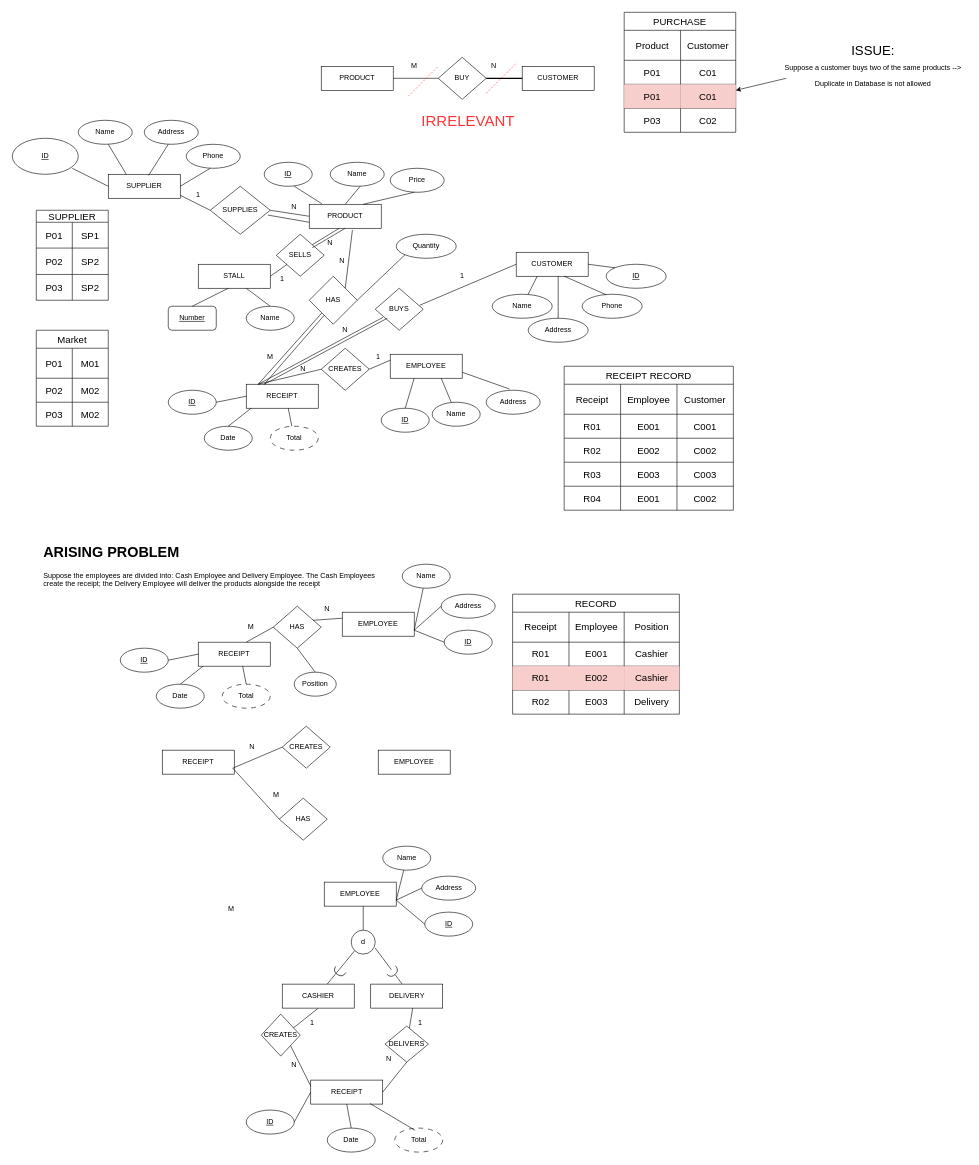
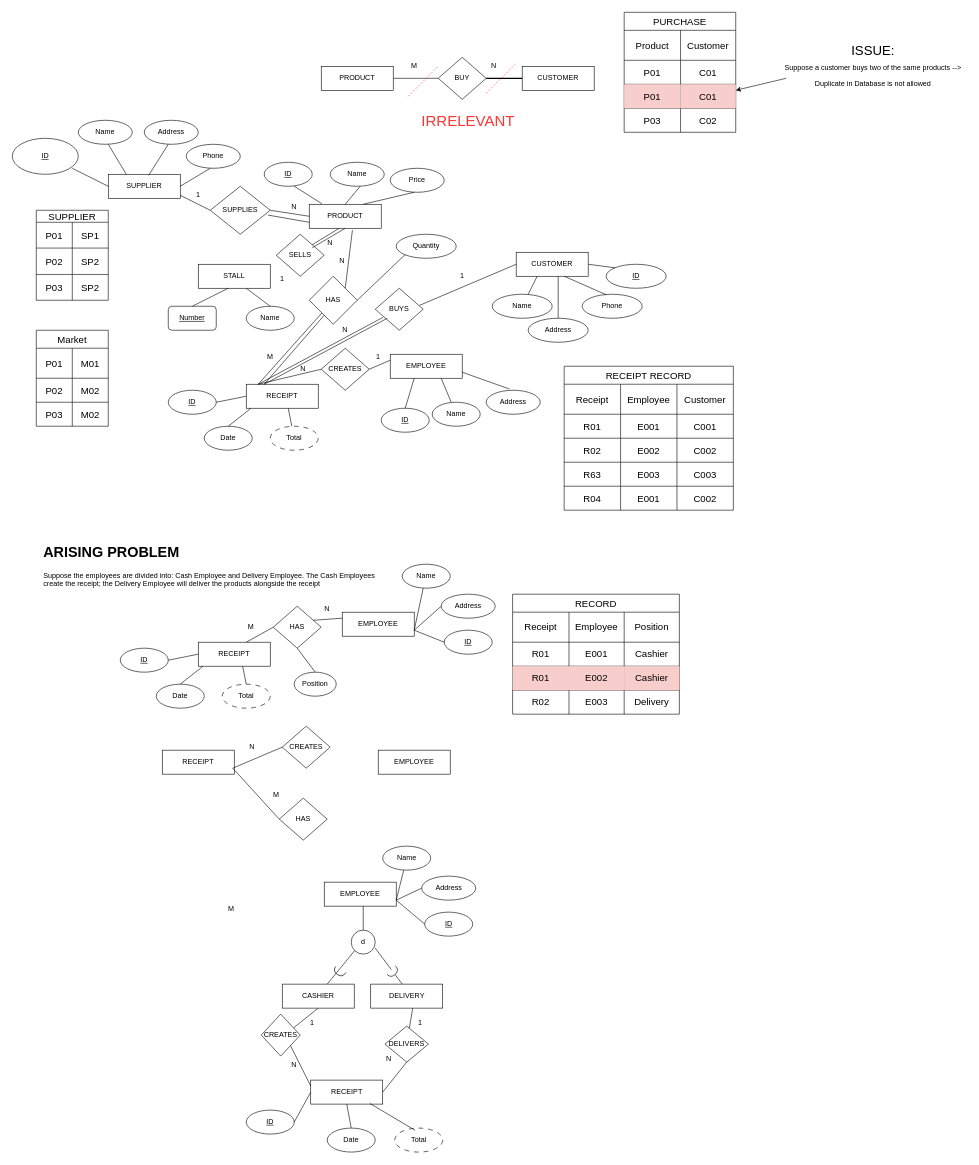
- <mxCell id="46" value="" style="endArrow=none;html=1;rounded=0;exitX=1;exitY=0.5;exitDx=0;exitDy=0;" parent="1" source="11" target="45" edge="1"><mxGeometry width="50" height="50" relative="1" as="geometry"><mxPoint x="425" y="480" as="sourcePoint" /><mxPoint x="475" y="430" as="targetPoint" /></mxGeometry></mxCell>
- <mxCell id="119" value="R03" style="shape=partialRectangle;html=1;whiteSpace=wrap;connectable=0;strokeColor=inherit;overflow=hidden;fillColor=none;top=0;left=0;bottom=0;right=0;pointerEvents=1;fontSize=16;" parent="118" vertex="1"><mxGeometry width="94" height="40" as="geometry"><mxRectangle width="94" height="40" as="alternateBounds" /></mxGeometry></mxCell>
+ <mxCell id="119" value="R63" style="shape=partialRectangle;html=1;whiteSpace=wrap;connectable=0;strokeColor=inherit;overflow=hidden;fillColor=none;top=0;left=0;bottom=0;right=0;pointerEvents=1;fontSize=16;" parent="118" vertex="1"><mxGeometry width="94" height="40" as="geometry"><mxRectangle width="94" height="40" as="alternateBounds" /></mxGeometry></mxCell>
